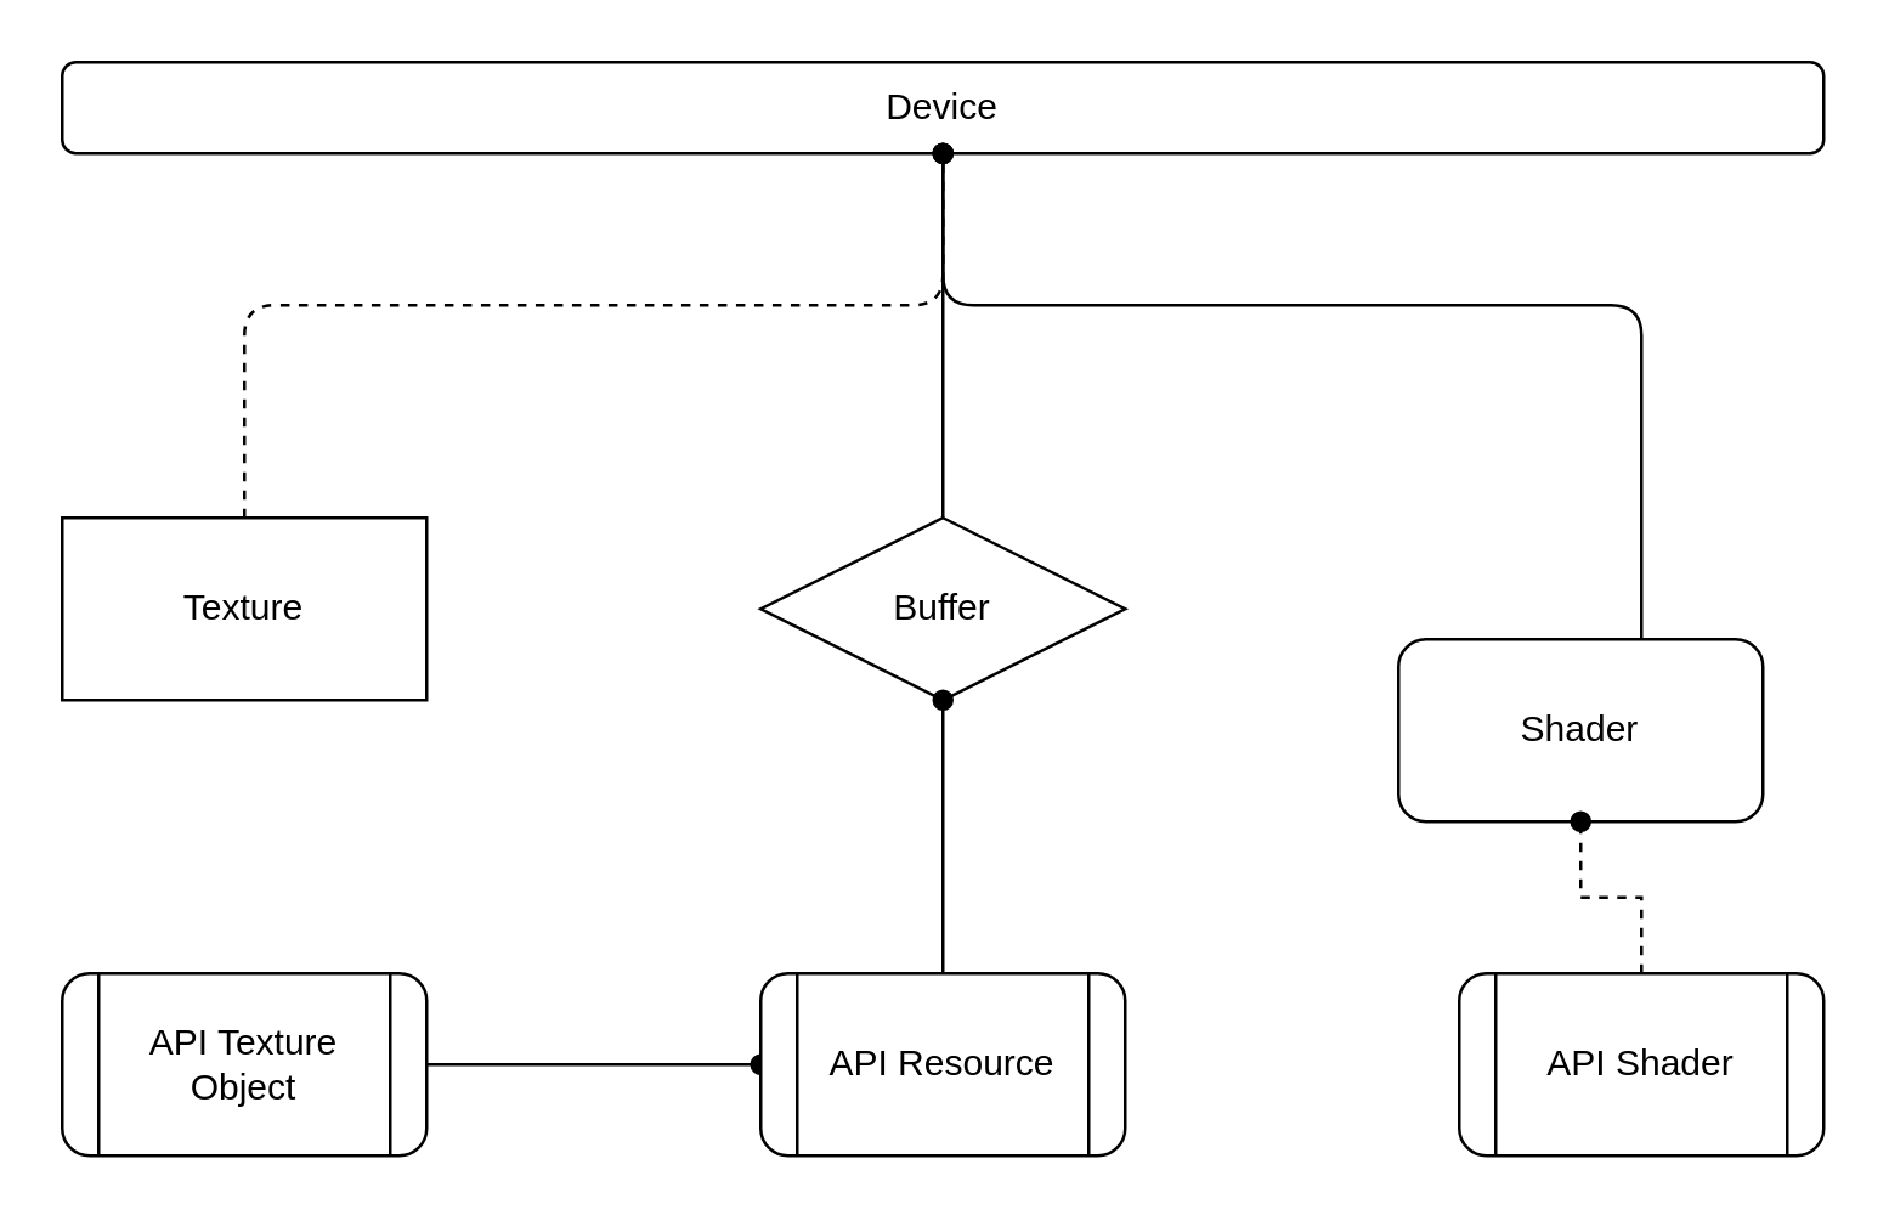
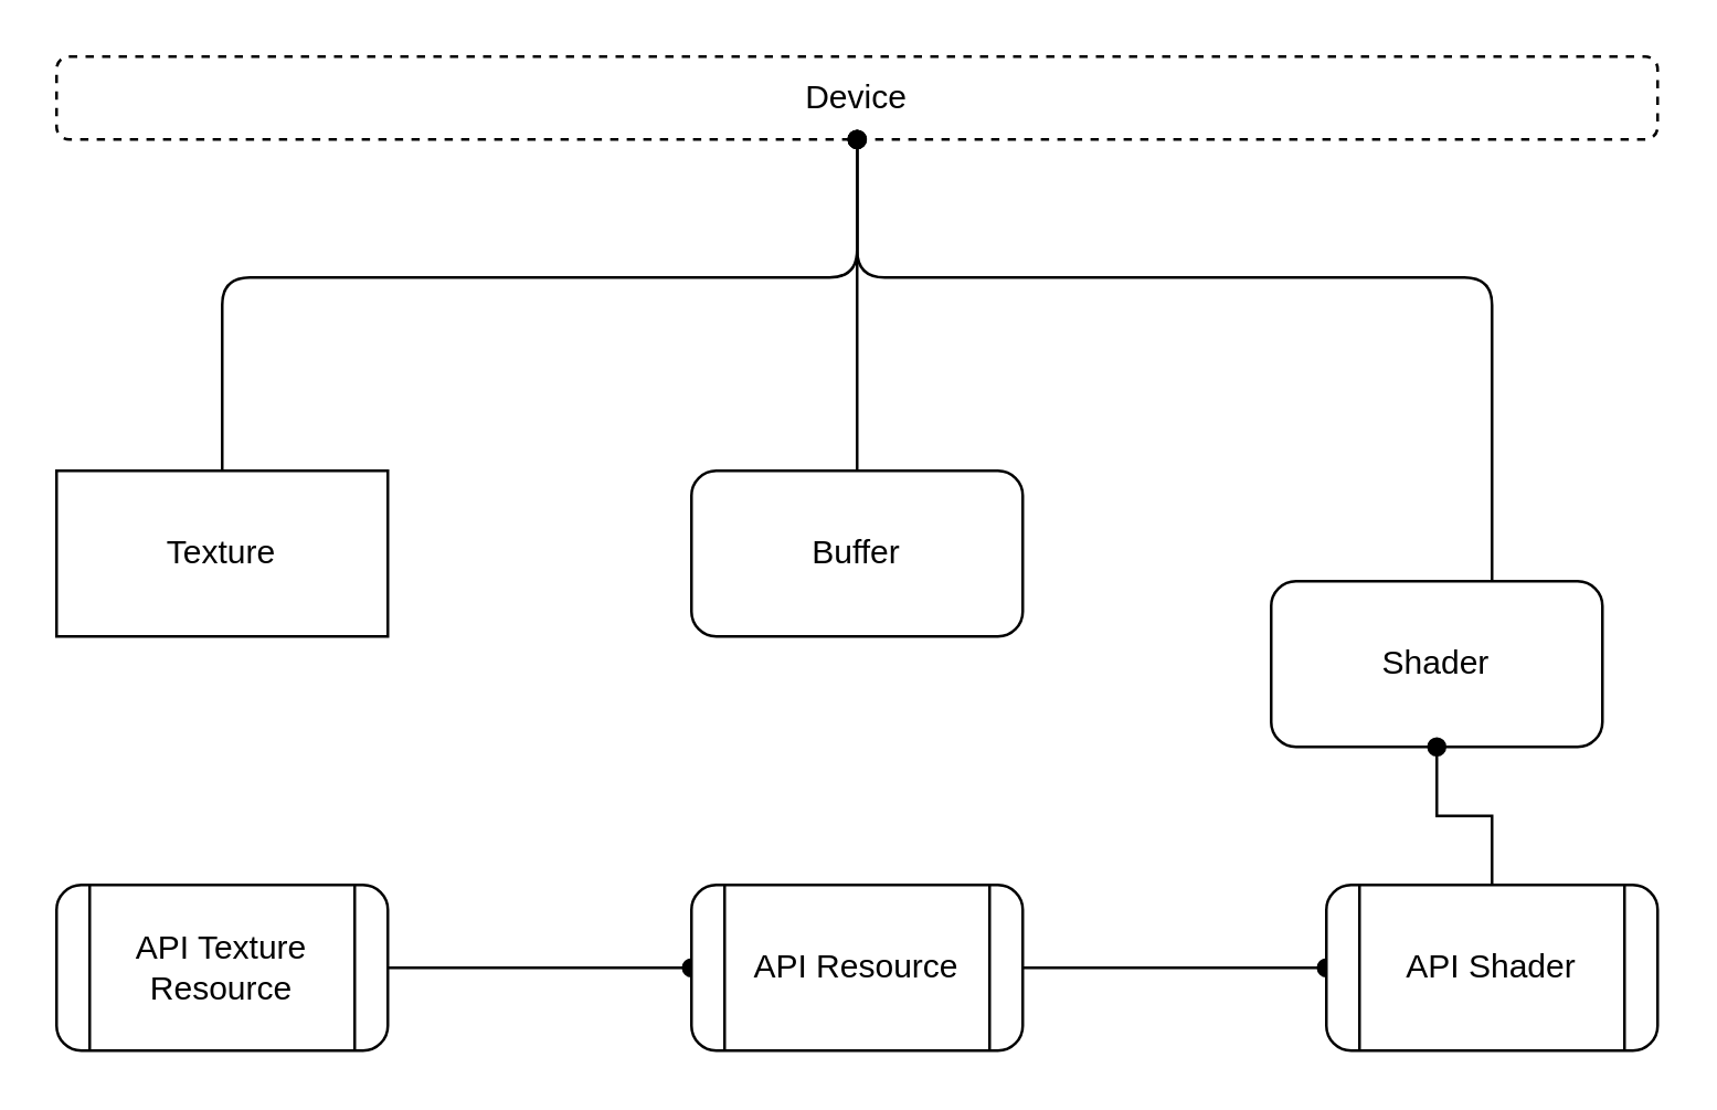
- <mxCell id="2" value="Device" style="rounded=1;whiteSpace=wrap;html=1;strokeColor=default;align=center;verticalAlign=middle;fontFamily=Helvetica;fontSize=12;fontColor=default;fillColor=default;" parent="1" vertex="1"><mxGeometry x="20" y="20" width="580" height="30" as="geometry" /></mxCell>
+ <mxCell id="2" value="Device" style="rounded=1;whiteSpace=wrap;html=1;strokeColor=default;align=center;verticalAlign=middle;fontFamily=Helvetica;fontSize=12;fontColor=default;fillColor=default;dashed=1;" parent="1" vertex="1"><mxGeometry x="20" y="20" width="580" height="30" as="geometry" /></mxCell>
- <mxCell id="7" style="edgeStyle=orthogonalEdgeStyle;rounded=1;orthogonalLoop=1;jettySize=auto;html=1;entryX=0.5;entryY=1;entryDx=0;entryDy=0;fontFamily=Helvetica;fontSize=12;fontColor=default;endArrow=oval;endFill=1;dashed=1;" parent="1" source="8" target="2" edge="1"><mxGeometry relative="1" as="geometry"><Array as="points"><mxPoint x="80" y="100" /><mxPoint x="310" y="100" /></Array></mxGeometry></mxCell>
+ <mxCell id="7" style="edgeStyle=orthogonalEdgeStyle;rounded=1;orthogonalLoop=1;jettySize=auto;html=1;entryX=0.5;entryY=1;entryDx=0;entryDy=0;fontFamily=Helvetica;fontSize=12;fontColor=default;endArrow=oval;endFill=1;" parent="1" source="8" target="2" edge="1"><mxGeometry relative="1" as="geometry"><Array as="points"><mxPoint x="80" y="100" /><mxPoint x="310" y="100" /></Array></mxGeometry></mxCell>
- <mxCell id="4" value="Buffer" style="rhombus;whiteSpace=wrap;html=1;strokeColor=default;align=center;verticalAlign=middle;fontFamily=Helvetica;fontSize=12;fontColor=default;fillColor=default;" parent="1" vertex="1"><mxGeometry x="250" y="170" width="120" height="60" as="geometry" /></mxCell>
+ <mxCell id="4" value="Buffer" style="rounded=1;whiteSpace=wrap;html=1;strokeColor=default;align=center;verticalAlign=middle;fontFamily=Helvetica;fontSize=12;fontColor=default;fillColor=default;" parent="1" vertex="1"><mxGeometry x="250" y="170" width="120" height="60" as="geometry" /></mxCell>
- <mxCell id="11" style="edgeStyle=orthogonalEdgeStyle;rounded=0;orthogonalLoop=1;jettySize=auto;html=1;entryX=0.5;entryY=1;entryDx=0;entryDy=0;fontFamily=Helvetica;fontSize=12;fontColor=default;endArrow=oval;endFill=1;" parent="1" source="12" target="4" edge="1"><mxGeometry relative="1" as="geometry" /></mxCell>
+ <mxCell id="11" style="edgeStyle=orthogonalEdgeStyle;rounded=0;orthogonalLoop=1;jettySize=auto;html=1;fontFamily=Helvetica;fontSize=12;fontColor=default;endArrow=oval;endFill=1;" parent="1" source="12" target="14" edge="1"><mxGeometry relative="1" as="geometry" /></mxCell>
- <mxCell id="13" style="edgeStyle=orthogonalEdgeStyle;rounded=0;orthogonalLoop=1;jettySize=auto;html=1;entryX=0.5;entryY=1;entryDx=0;entryDy=0;fontFamily=Helvetica;fontSize=12;fontColor=default;endArrow=oval;endFill=1;dashed=1;" parent="1" source="14" target="6" edge="1"><mxGeometry relative="1" as="geometry" /></mxCell>
+ <mxCell id="13" style="edgeStyle=orthogonalEdgeStyle;rounded=0;orthogonalLoop=1;jettySize=auto;html=1;entryX=0.5;entryY=1;entryDx=0;entryDy=0;fontFamily=Helvetica;fontSize=12;fontColor=default;endArrow=oval;endFill=1;" parent="1" source="14" target="6" edge="1"><mxGeometry relative="1" as="geometry" /></mxCell>
- <mxCell id="10" value="API Texture Object" style="shape=process;whiteSpace=wrap;html=1;backgroundOutline=1;rounded=1;strokeColor=default;align=center;verticalAlign=middle;fontFamily=Helvetica;fontSize=12;fontColor=default;fillColor=default;" parent="1" vertex="1"><mxGeometry x="20" y="320" width="120" height="60" as="geometry" /></mxCell>
+ <mxCell id="10" value="API Texture Resource" style="shape=process;whiteSpace=wrap;html=1;backgroundOutline=1;rounded=1;strokeColor=default;align=center;verticalAlign=middle;fontFamily=Helvetica;fontSize=12;fontColor=default;fillColor=default;" parent="1" vertex="1"><mxGeometry x="20" y="320" width="120" height="60" as="geometry" /></mxCell>
